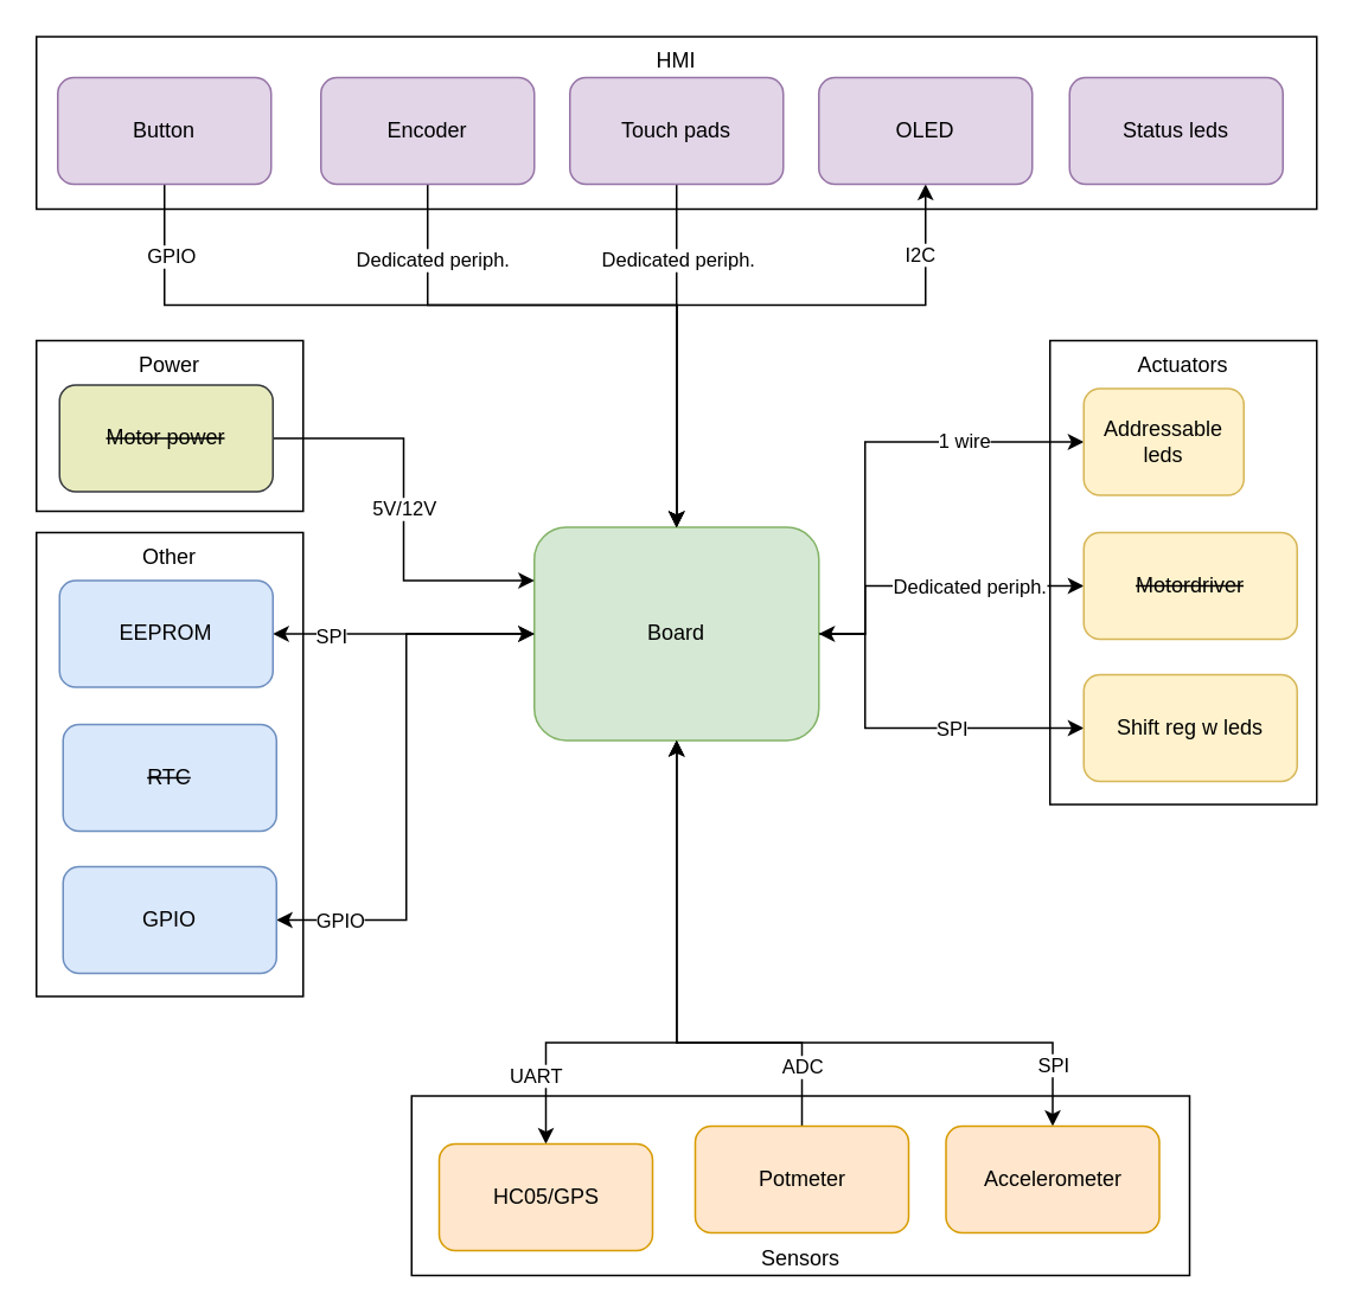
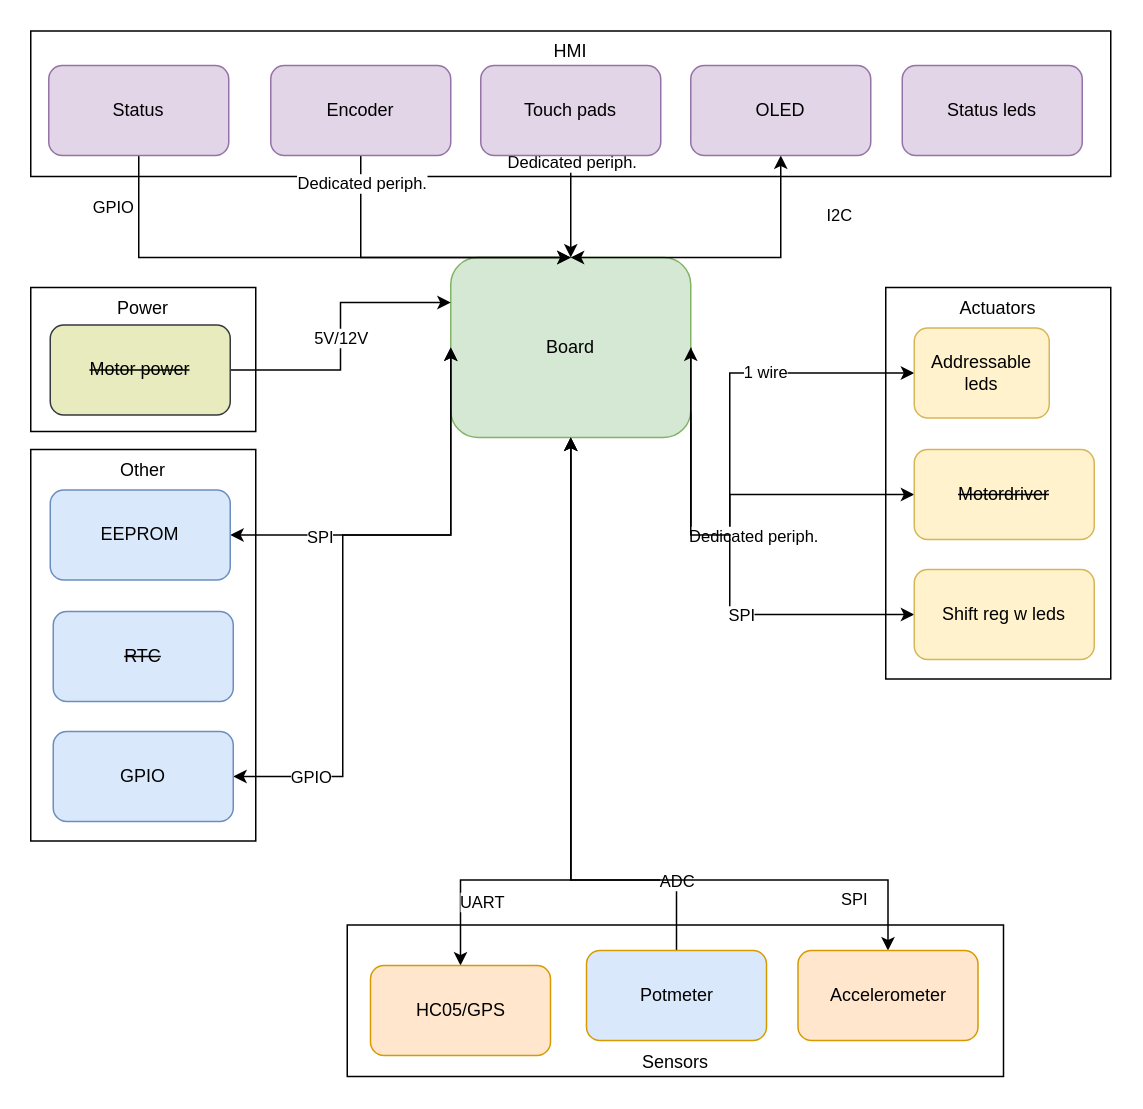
- <mxCell id="17" value="Button" style="whiteSpace=wrap;html=1;rounded=1;fillColor=#e1d5e7;strokeColor=#9673a6;" parent="1" vertex="1"><mxGeometry x="32" y="43" width="120" height="60" as="geometry" /></mxCell>
+ <mxCell id="17" value="Status" style="whiteSpace=wrap;html=1;rounded=1;fillColor=#e1d5e7;strokeColor=#9673a6;" parent="1" vertex="1"><mxGeometry x="32" y="43" width="120" height="60" as="geometry" /></mxCell>
- <mxCell id="9" value="Board" style="rounded=1;whiteSpace=wrap;html=1;fillColor=#d5e8d4;strokeColor=#82b366;" parent="1" vertex="1"><mxGeometry x="300" y="296" width="160" height="120" as="geometry" /></mxCell>
+ <mxCell id="9" value="Board" style="rounded=1;whiteSpace=wrap;html=1;fillColor=#d5e8d4;strokeColor=#82b366;" parent="1" vertex="1"><mxGeometry x="300" y="171" width="160" height="120" as="geometry" /></mxCell>
- <mxCell id="13" value="Potmeter" style="whiteSpace=wrap;html=1;rounded=1;fillColor=#ffe6cc;strokeColor=#d79b00;" parent="1" vertex="1"><mxGeometry x="390.5" y="633" width="120" height="60" as="geometry" /></mxCell>
+ <mxCell id="13" value="Potmeter" style="whiteSpace=wrap;html=1;rounded=1;fillColor=#dae8fc;strokeColor=#d79b00;" parent="1" vertex="1"><mxGeometry x="390.5" y="633" width="120" height="60" as="geometry" /></mxCell>
